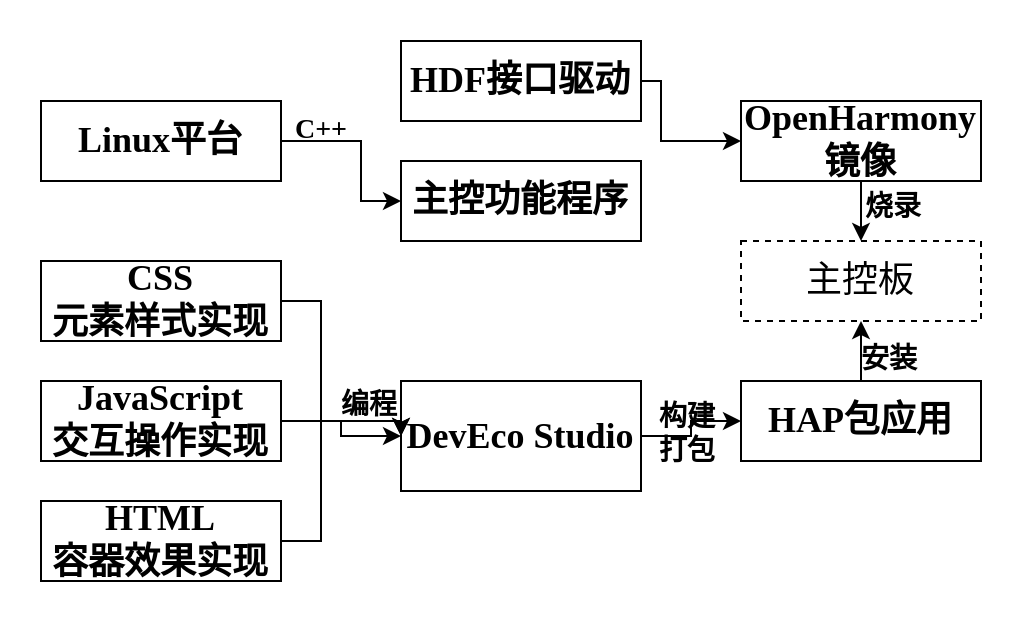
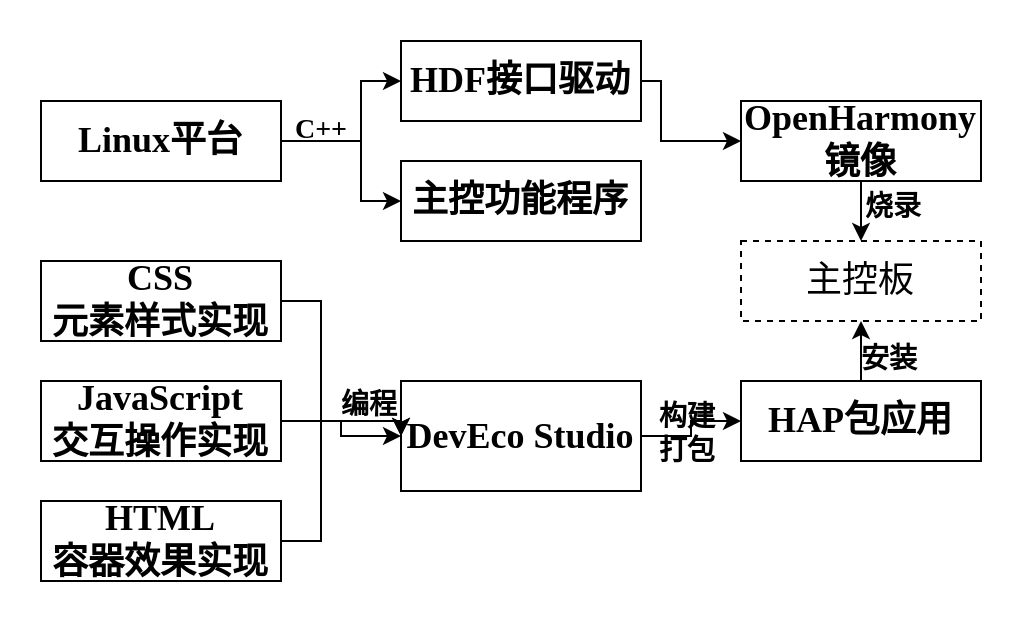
+ <mxCell id="15" style="edgeStyle=orthogonalEdgeStyle;rounded=0;orthogonalLoop=1;jettySize=auto;html=1;exitX=1;exitY=0.5;exitDx=0;exitDy=0;entryX=0;entryY=0.5;entryDx=0;entryDy=0;labelBackgroundColor=none;" edge="1" parent="1" source="18" target="3"><mxGeometry relative="1" as="geometry"><Array as="points"><mxPoint x="180" y="70" /><mxPoint x="180" y="40" /></Array></mxGeometry></mxCell>
